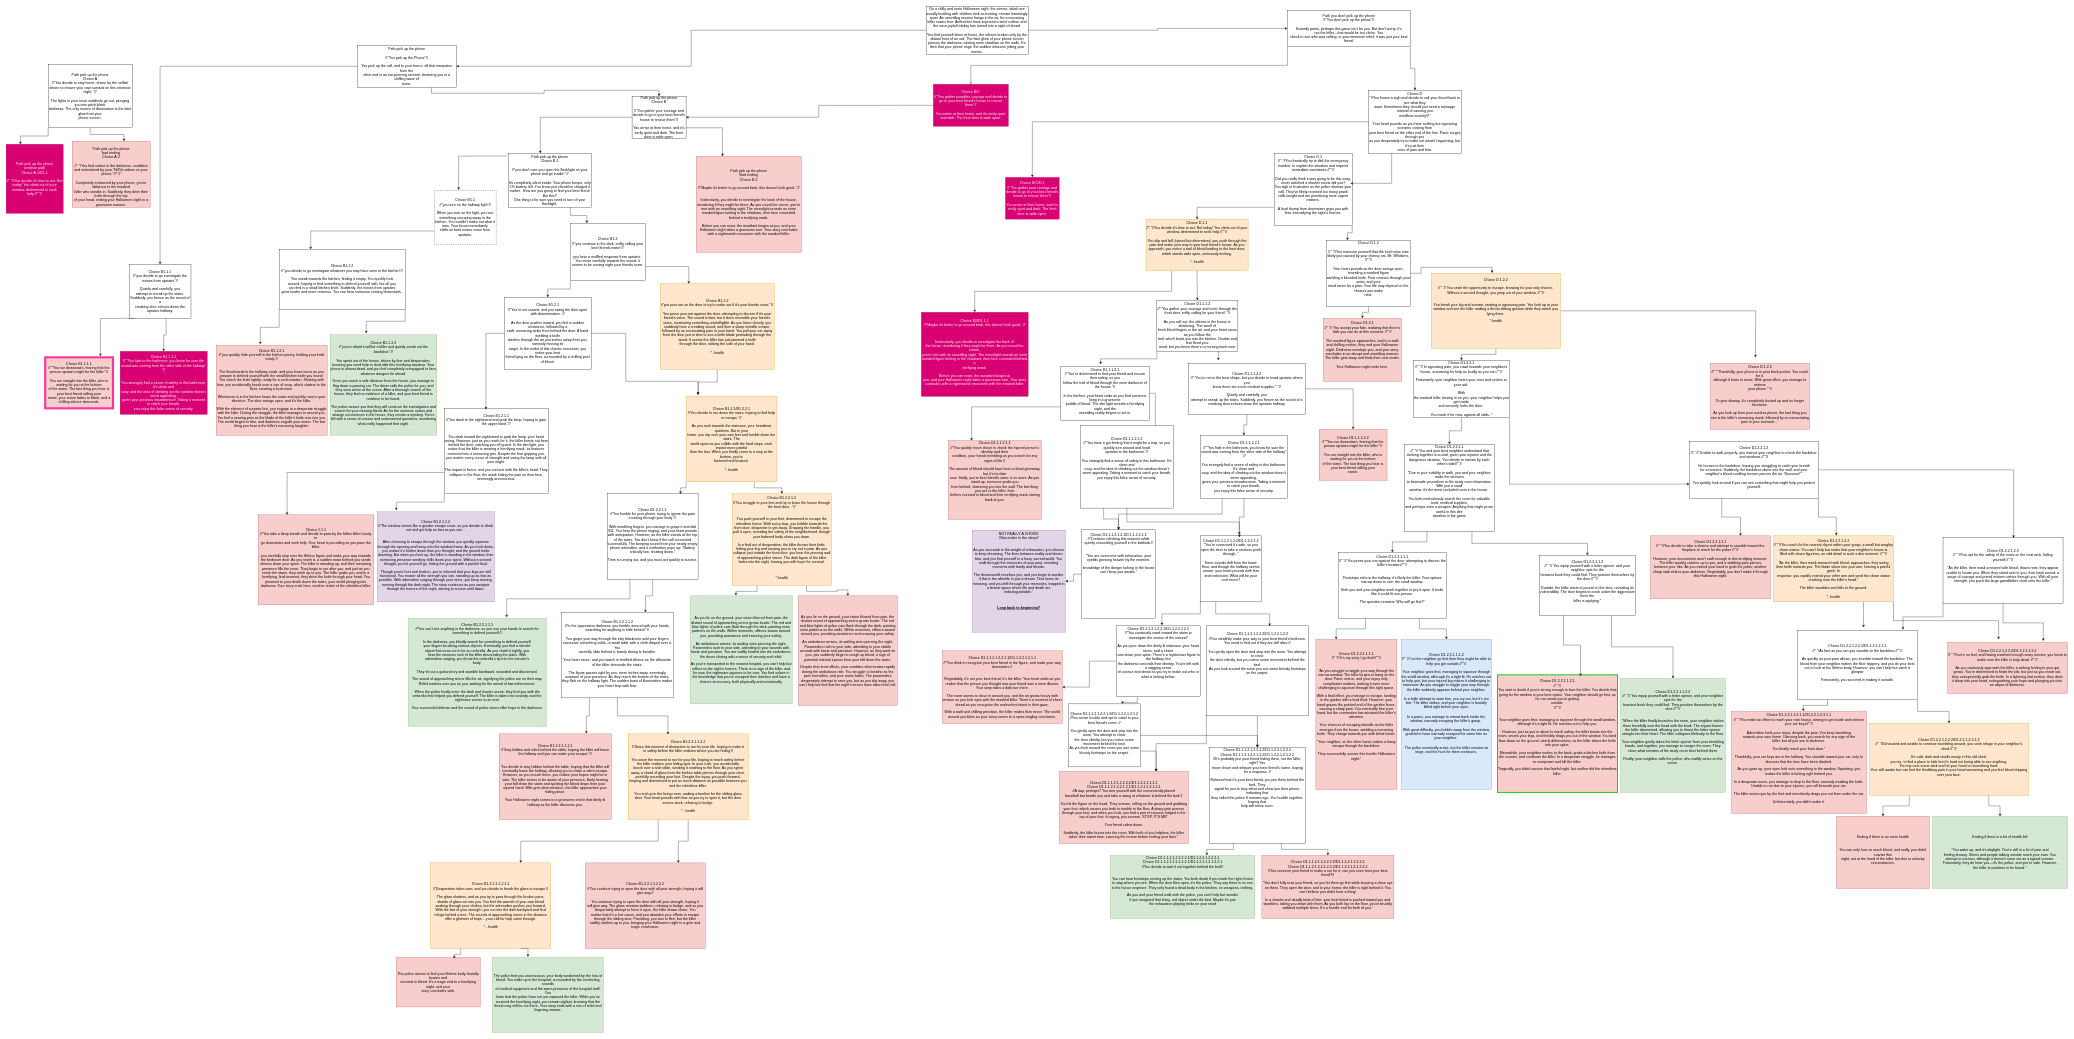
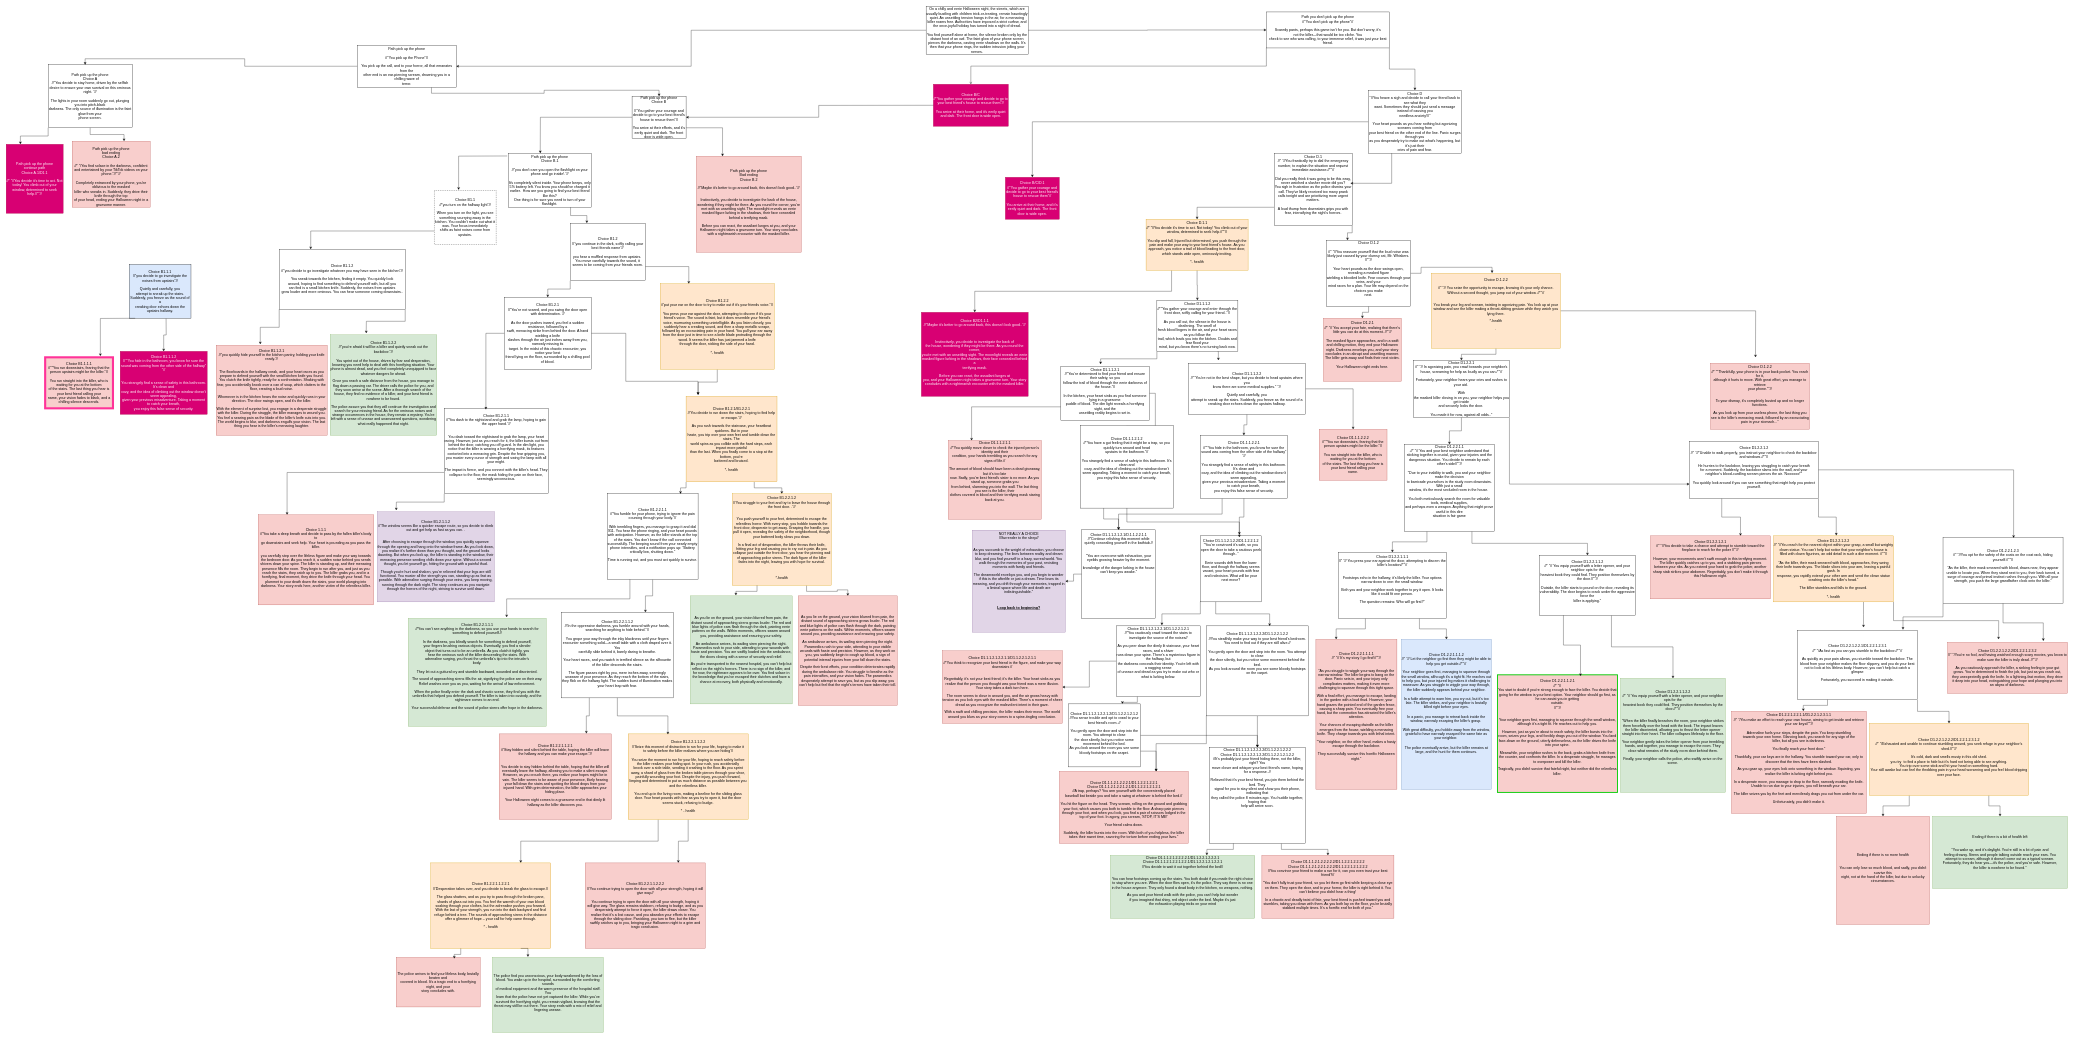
- <mxCell id="9" value="&lt;div&gt;Path you don't pick up the phone&lt;br&gt;&lt;/div&gt;&lt;div&gt;//''You don't pick up the phone''//&lt;/div&gt;&lt;div&gt;&lt;br&gt;&lt;/div&gt;Scaredy pants, perhaps this game isn't for you. But don't worry, it's &lt;br/&gt;not the killer—that would be too cliche. You &lt;br/&gt;check to see who was calling, to your immense relief, it was just your best friend." style="rounded=0;whiteSpace=wrap;html=1;" parent="1" vertex="1"><mxGeometry x="4290" y="34" width="410" height="120" as="geometry" /></mxCell>
+ <mxCell id="9" value="&lt;div&gt;Path you don't pick up the phone&lt;br&gt;&lt;/div&gt;&lt;div&gt;//''You don't pick up the phone''//&lt;/div&gt;&lt;div&gt;&lt;br&gt;&lt;/div&gt;Scaredy pants, perhaps this game isn't for you. But don't worry, it's &lt;br/&gt;not the killer—that would be too cliche. You &lt;br/&gt;check to see who was calling, to your immense relief, it was just your best friend." style="rounded=0;whiteSpace=wrap;html=1;" parent="1" vertex="1"><mxGeometry x="4220" y="39" width="410" height="120" as="geometry" /></mxCell>
- <mxCell id="16" value="&lt;div&gt;Choice B/C&lt;br&gt;&lt;/div&gt;&lt;div&gt;//''You gather stumbles courage and decide to go to your best friend's house to rescue them''//&lt;/div&gt;&lt;div&gt;&lt;br&gt;&lt;/div&gt;You arrive at their home, and it's eerily quiet and dark. The front door is wide open." style="rounded=0;whiteSpace=wrap;html=1;fillColor=#d80073;fontColor=#ffffff;strokeColor=#A50040;" parent="1" vertex="1"><mxGeometry x="3110" y="280" width="250" height="140" as="geometry" /></mxCell>
+ <mxCell id="16" value="&lt;div&gt;Choice B/C&lt;br&gt;&lt;/div&gt;&lt;div&gt;//''You gather your courage and decide to go to your best friend's house to rescue them''//&lt;/div&gt;&lt;div&gt;&lt;br&gt;&lt;/div&gt;You arrive at their home, and it's eerily quiet and dark. The front door is wide open." style="rounded=0;whiteSpace=wrap;html=1;fillColor=#d80073;fontColor=#ffffff;strokeColor=#A50040;" parent="1" vertex="1"><mxGeometry x="3110" y="280" width="250" height="140" as="geometry" /></mxCell>
- <mxCell id="12" value="&lt;div&gt;&lt;div&gt;Path pick up the phone&lt;/div&gt;&lt;/div&gt;&lt;div&gt;Choice B&lt;/div&gt;&lt;div&gt;&lt;br&gt;&lt;/div&gt;&lt;div&gt;//''You gather your courage and decide to go to your best friend's house to rescue them''//&lt;/div&gt;&lt;div&gt;&lt;br&gt;&lt;/div&gt;You arrive at their home, and it's eerily quiet and dark. The front door is wide open." style="rounded=0;whiteSpace=wrap;html=1;" parent="1" vertex="1"><mxGeometry x="2106" y="320" width="180" height="140" as="geometry" /></mxCell>
+ <mxCell id="12" value="&lt;div&gt;&lt;div&gt;Path pick up the phone&lt;/div&gt;&lt;/div&gt;&lt;div&gt;Choice B&lt;/div&gt;&lt;div&gt;&lt;br&gt;&lt;/div&gt;&lt;div&gt;//''You gather your courage and decide to go to your best friend's house to rescue them''//&lt;/div&gt;&lt;div&gt;&lt;br&gt;&lt;/div&gt;You arrive at their efforts, and it's eerily quiet and dark. The front door is wide open." style="rounded=0;whiteSpace=wrap;html=1;" parent="1" vertex="1"><mxGeometry x="2106" y="320" width="180" height="140" as="geometry" /></mxCell>
- <mxCell id="22" value="&lt;div&gt;Choice B/C/D.1&lt;br&gt;&lt;/div&gt;&lt;div&gt;//''You gather your courage and decide to go to your best friend's house to rescue them''//&lt;/div&gt;&lt;div&gt;&lt;br&gt;&lt;/div&gt;You arrive at their home, and it's eerily quiet and dark. The front door is wide open." style="rounded=0;whiteSpace=wrap;html=1;fillColor=#d80073;fontColor=#ffffff;strokeColor=#A50040;dashed=1;" parent="1" vertex="1"><mxGeometry x="3350" y="590" width="180" height="140" as="geometry" /></mxCell>
+ <mxCell id="22" value="&lt;div&gt;Choice B/C/D.1&lt;br&gt;&lt;/div&gt;&lt;div&gt;//''You gather your courage and decide to go to your best friend's house to rescue them''//&lt;/div&gt;&lt;div&gt;&lt;br&gt;&lt;/div&gt;You arrive at their home, and it's eerily quiet and dark. The front door is wide open." style="rounded=0;whiteSpace=wrap;html=1;fillColor=#d80073;fontColor=#ffffff;strokeColor=#A50040;" parent="1" vertex="1"><mxGeometry x="3350" y="590" width="180" height="140" as="geometry" /></mxCell>
- <mxCell id="112" value="&lt;div&gt;Choice B1.2&lt;br&gt;&lt;/div&gt;&lt;div&gt;//''you continue in the dark, softly calling your best friends name''//&lt;/div&gt;&lt;div&gt;&lt;br&gt;&lt;/div&gt;&lt;div&gt;you hear a muffled response from upstairs.&amp;nbsp; You move carefully towards the sound, it seems to be coming night your friends room.&lt;/div&gt;" style="rounded=0;whiteSpace=wrap;html=1;" parent="1" vertex="1"><mxGeometry x="1900" y="745" width="250" height="190" as="geometry" /></mxCell>
+ <mxCell id="112" value="&lt;div&gt;Choice B1.2&lt;br&gt;&lt;/div&gt;&lt;div&gt;//''you continue in the dark, softly calling your best friends name''//&lt;/div&gt;&lt;div&gt;&lt;br&gt;&lt;/div&gt;&lt;div&gt;you hear a muffled response from upstairs.&amp;nbsp; You move carefully towards the sound, it seems to be coming from your friends room.&lt;/div&gt;" style="rounded=0;whiteSpace=wrap;html=1;" parent="1" vertex="1"><mxGeometry x="1900" y="745" width="250" height="190" as="geometry" /></mxCell>
- <mxCell id="153" style="edgeStyle=orthogonalEdgeStyle;rounded=0;orthogonalLoop=1;jettySize=auto;html=1;exitX=0;exitY=0.5;exitDx=0;exitDy=0;" parent="1" source="6" target="116" edge="1"><mxGeometry relative="1" as="geometry" /></mxCell>
+ <mxCell id="153" style="edgeStyle=orthogonalEdgeStyle;rounded=0;orthogonalLoop=1;jettySize=auto;html=1;exitX=0;exitY=0.5;exitDx=0;exitDy=0;entryX=0.44;entryY=0;entryDx=0;entryDy=0;entryPerimeter=0;" parent="1" source="6" target="14" edge="1"><mxGeometry relative="1" as="geometry" /></mxCell>
- <mxCell id="116" value="&lt;div&gt;Choice B1.1.1&lt;br&gt;&lt;/div&gt;&lt;div&gt;//''you decide to go investigate the noises from upstairs''//&lt;/div&gt;&lt;div&gt;&lt;br&gt;&lt;/div&gt;Quietly and carefully, you &lt;br&gt;attempt to sneak up the stairs. Suddenly, you freeze as the sound of a &lt;br&gt;creaking door echoes down the upstairs hallway." style="rounded=0;whiteSpace=wrap;html=1;" parent="1" vertex="1"><mxGeometry x="430" y="880" width="206" height="180" as="geometry" /></mxCell>
+ <mxCell id="116" value="&lt;div&gt;Choice B1.1.1&lt;br&gt;&lt;/div&gt;&lt;div&gt;//''you decide to go investigate the noises from upstairs''//&lt;/div&gt;&lt;div&gt;&lt;br&gt;&lt;/div&gt;Quietly and carefully, you &lt;br&gt;attempt to sneak up the stairs. Suddenly, you freeze as the sound of a &lt;br&gt;creaking door echoes down the upstairs hallway." style="rounded=0;whiteSpace=wrap;html=1;fillColor=#dae8fc;" parent="1" vertex="1"><mxGeometry x="430" y="880" width="206" height="180" as="geometry" /></mxCell>
- <mxCell id="79" value="Ending if there is no more health&lt;br&gt;&lt;div&gt;&lt;br&gt;&lt;/div&gt;&lt;div&gt;&lt;br&gt;&lt;/div&gt;You can only lose so much blood, and sadly, you didn't survive this &lt;br/&gt;night, not at the hand of the killer, but due to unlucky circumstances.&lt;div&gt;&lt;br&gt;&lt;/div&gt;" style="whiteSpace=wrap;html=1;rounded=0;fillColor=#f8cecc;strokeColor=#b85450;" parent="1" vertex="1"><mxGeometry x="6120" y="2720" width="310" height="240" as="geometry" /></mxCell>
+ <mxCell id="79" value="Ending if there is no more health&lt;br&gt;&lt;div&gt;&lt;br&gt;&lt;/div&gt;&lt;div&gt;&lt;br&gt;&lt;/div&gt;You can only lose so much blood, and sadly, you didn't survive this &lt;br/&gt;night, not at the hand of the killer, but due to unlucky circumstances.&lt;div&gt;&lt;br&gt;&lt;/div&gt;" style="whiteSpace=wrap;html=1;rounded=0;fillColor=#f8cecc;strokeColor=#b85450;" parent="1" vertex="1"><mxGeometry x="6120" y="2720" width="310" height="360" as="geometry" /></mxCell>
